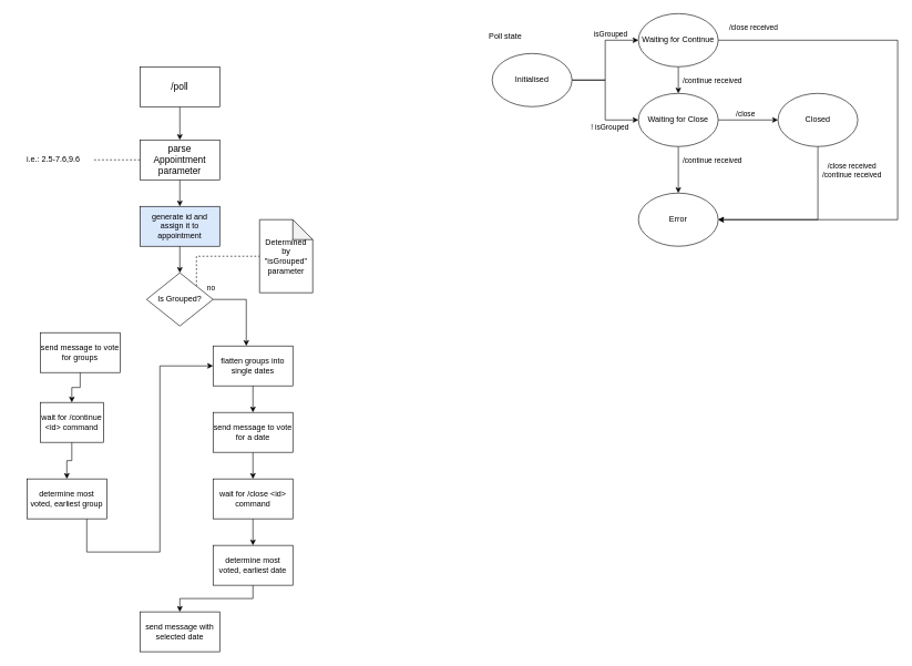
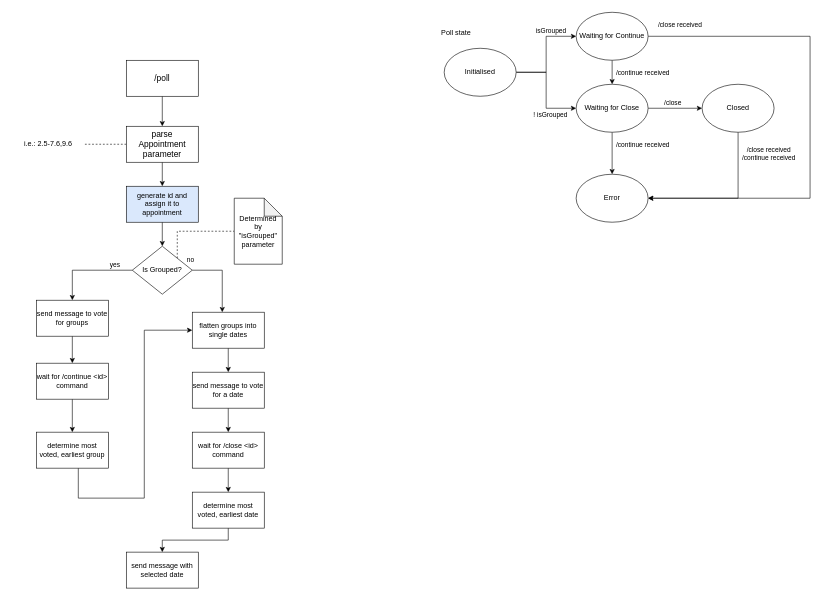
+ <mxCell id="8" style="edgeStyle=orthogonalEdgeStyle;rounded=0;orthogonalLoop=1;jettySize=auto;html=1;" edge="1" parent="1" source="12" target="16"><mxGeometry relative="1" as="geometry" /></mxCell>
+ <mxCell id="9" value="yes" style="edgeLabel;html=1;align=center;verticalAlign=middle;resizable=0;points=[];" vertex="1" connectable="0" parent="8"><mxGeometry x="-0.341" y="1" relative="1" as="geometry"><mxPoint x="19" y="-11" as="offset" /></mxGeometry></mxCell>
- <mxCell id="20" value="wait for /continue &amp;lt;id&amp;gt; command" style="rounded=0;whiteSpace=wrap;html=1;" vertex="1" parent="1"><mxGeometry x="60" y="605" width="95" height="60" as="geometry" /></mxCell>
+ <mxCell id="20" value="wait for /continue &amp;lt;id&amp;gt; command" style="rounded=0;whiteSpace=wrap;html=1;" vertex="1" parent="1"><mxGeometry x="60" y="605" width="120" height="60" as="geometry" /></mxCell>
- <mxCell id="24" value="determine most voted, earliest group" style="rounded=0;whiteSpace=wrap;html=1;" vertex="1" parent="1"><mxGeometry x="40" y="720" width="120" height="60" as="geometry" /></mxCell>
+ <mxCell id="24" value="determine most voted, earliest group" style="rounded=0;whiteSpace=wrap;html=1;" vertex="1" parent="1"><mxGeometry x="60" y="720" width="120" height="60" as="geometry" /></mxCell>
